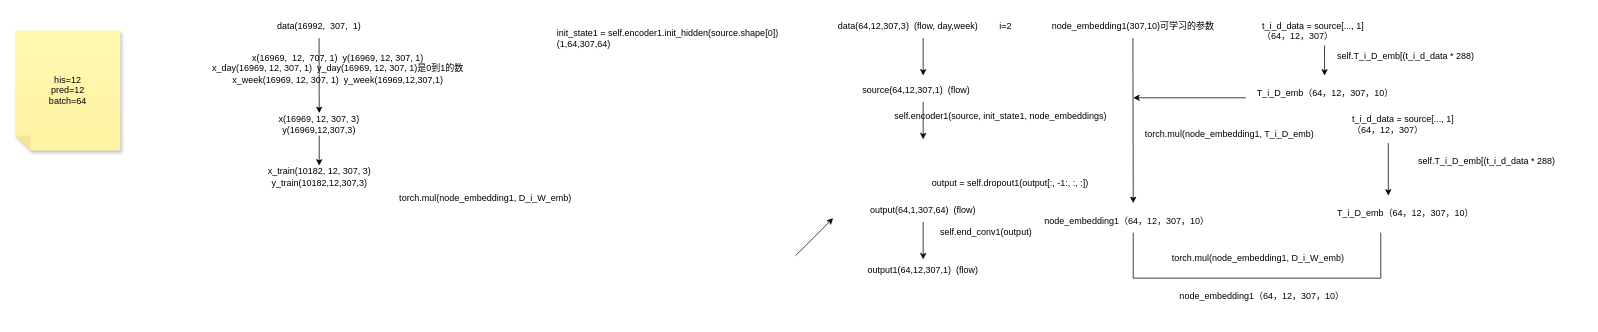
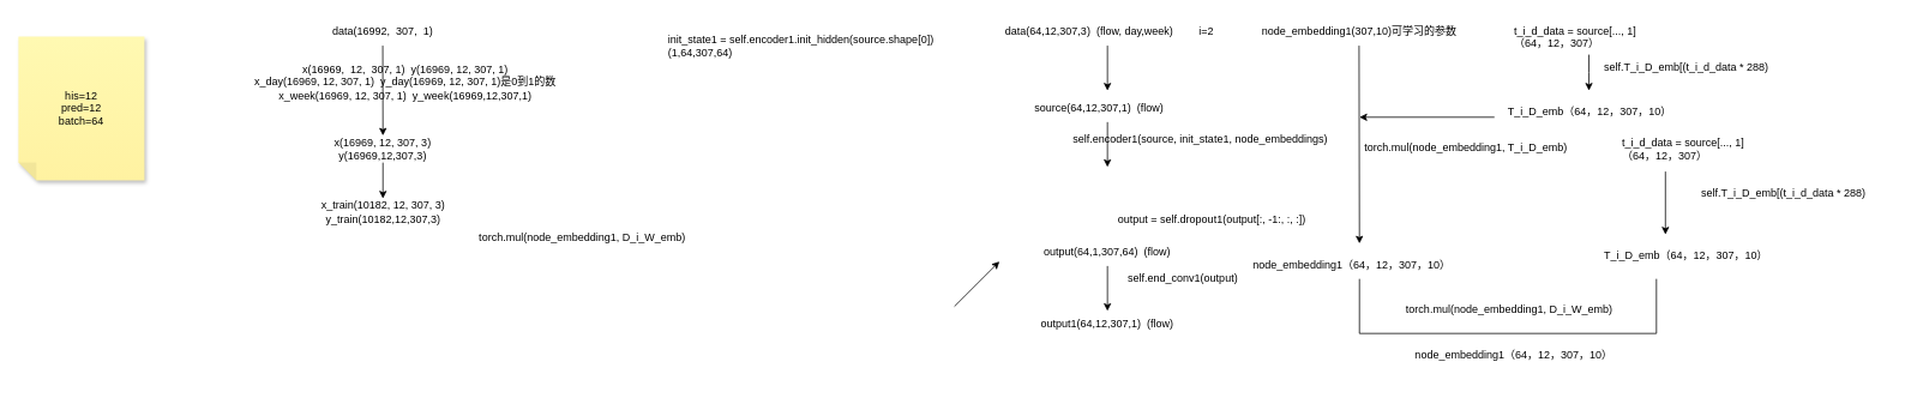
- <mxCell id="5" value="x(16969,&amp;nbsp; 12,&amp;nbsp; 707, 1)&amp;nbsp; y(16969, 12, 307, 1)&lt;div&gt;x_day(16969, 12, 307, 1)&amp;nbsp; y_day(16969, 12, 307, 1)是0到1的数&lt;/div&gt;&lt;div&gt;x_week(16969, 12, 307, 1)&amp;nbsp; y_week(16969,12,307,1)&lt;/div&gt;" style="text;strokeColor=none;align=center;fillColor=none;html=1;verticalAlign=middle;whiteSpace=wrap;rounded=0;" vertex="1" parent="1"><mxGeometry x="280" y="90" width="340" as="geometry" /></mxCell>
+ <mxCell id="5" value="x(16969,&amp;nbsp; 12,&amp;nbsp; 307, 1)&amp;nbsp; y(16969, 12, 307, 1)&lt;div&gt;x_day(16969, 12, 307, 1)&amp;nbsp; y_day(16969, 12, 307, 1)是0到1的数&lt;/div&gt;&lt;div&gt;x_week(16969, 12, 307, 1)&amp;nbsp; y_week(16969,12,307,1)&lt;/div&gt;" style="text;strokeColor=none;align=center;fillColor=none;html=1;verticalAlign=middle;whiteSpace=wrap;rounded=0;" vertex="1" parent="1"><mxGeometry x="280" y="90" width="340" as="geometry" /></mxCell>
- <mxCell id="19" value="torch.mul(node_embedding1, T_i_D_emb)" style="text;whiteSpace=wrap;html=1;" vertex="1" parent="1"><mxGeometry x="1524" y="165" width="230" height="30" as="geometry" /></mxCell>
+ <mxCell id="19" value="torch.mul(node_embedding1, T_i_D_emb)" style="text;whiteSpace=wrap;html=1;" vertex="1" parent="1"><mxGeometry x="1514" y="150" width="230" height="30" as="geometry" /></mxCell>
